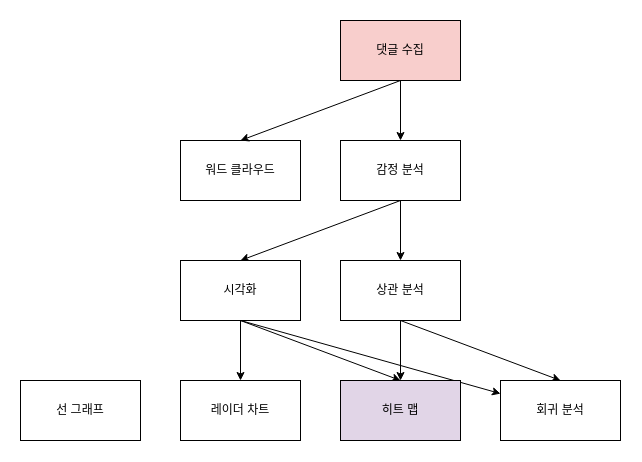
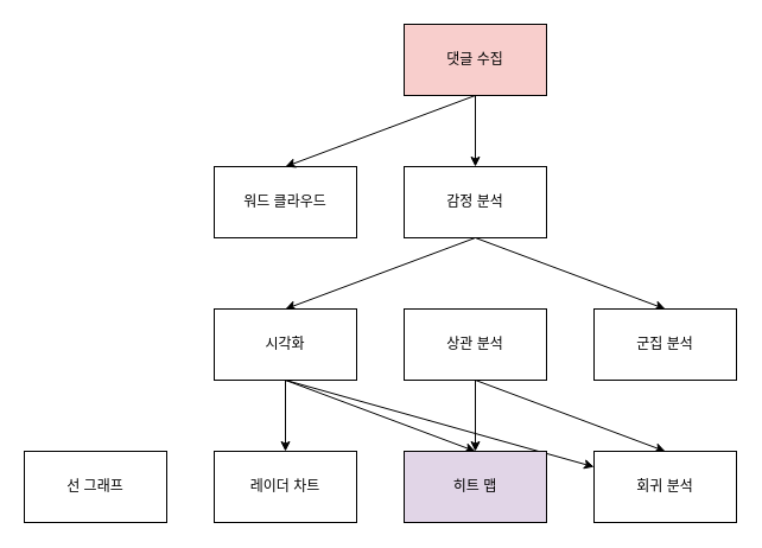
- <mxCell id="4" style="edgeStyle=none;html=1;exitX=0.5;exitY=1;exitDx=0;exitDy=0;entryX=0.5;entryY=0;entryDx=0;entryDy=0;" parent="1" source="5" target="17" edge="1"><mxGeometry relative="1" as="geometry" /></mxCell>
+ <mxCell id="3" style="edgeStyle=none;html=1;exitX=0.5;exitY=1;exitDx=0;exitDy=0;entryX=0.5;entryY=0;entryDx=0;entryDy=0;" parent="1" source="5" target="10" edge="1"><mxGeometry relative="1" as="geometry" /></mxCell>
+ <mxCell id="10" value="군집 분석" style="rounded=0;whiteSpace=wrap;html=1;" parent="1" vertex="1"><mxGeometry x="500" y="260" width="120" height="60" as="geometry" /></mxCell>
